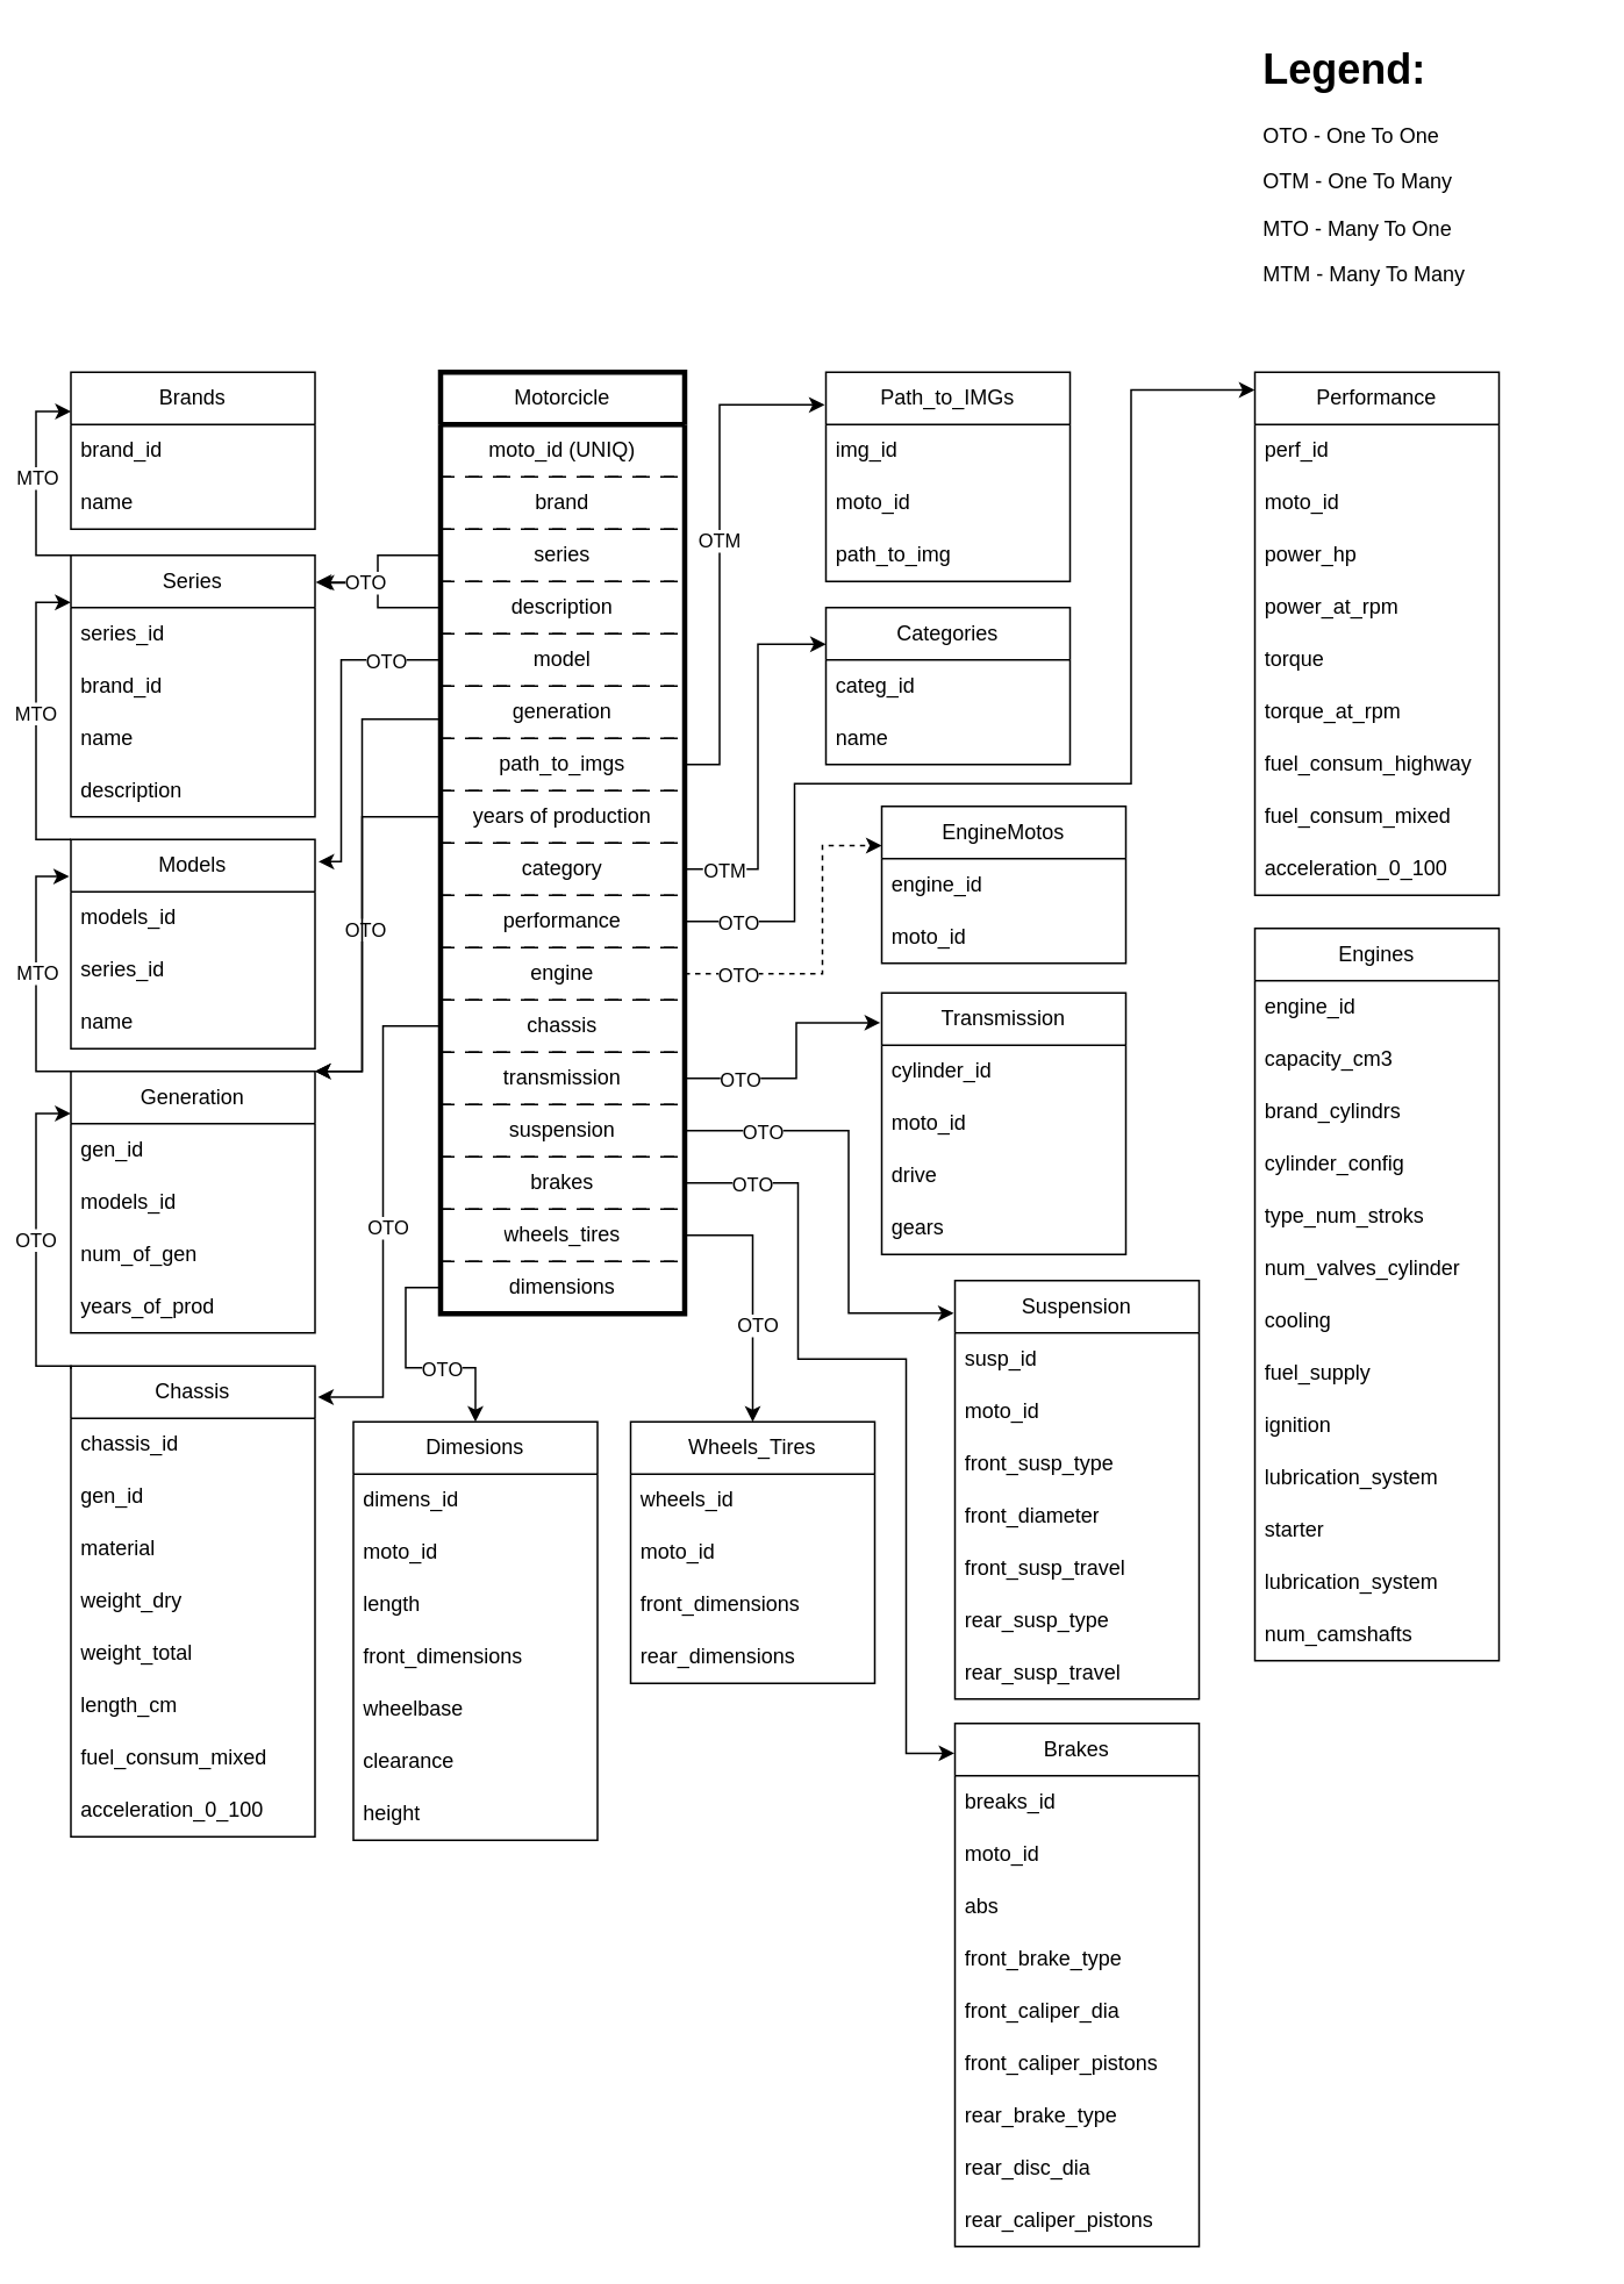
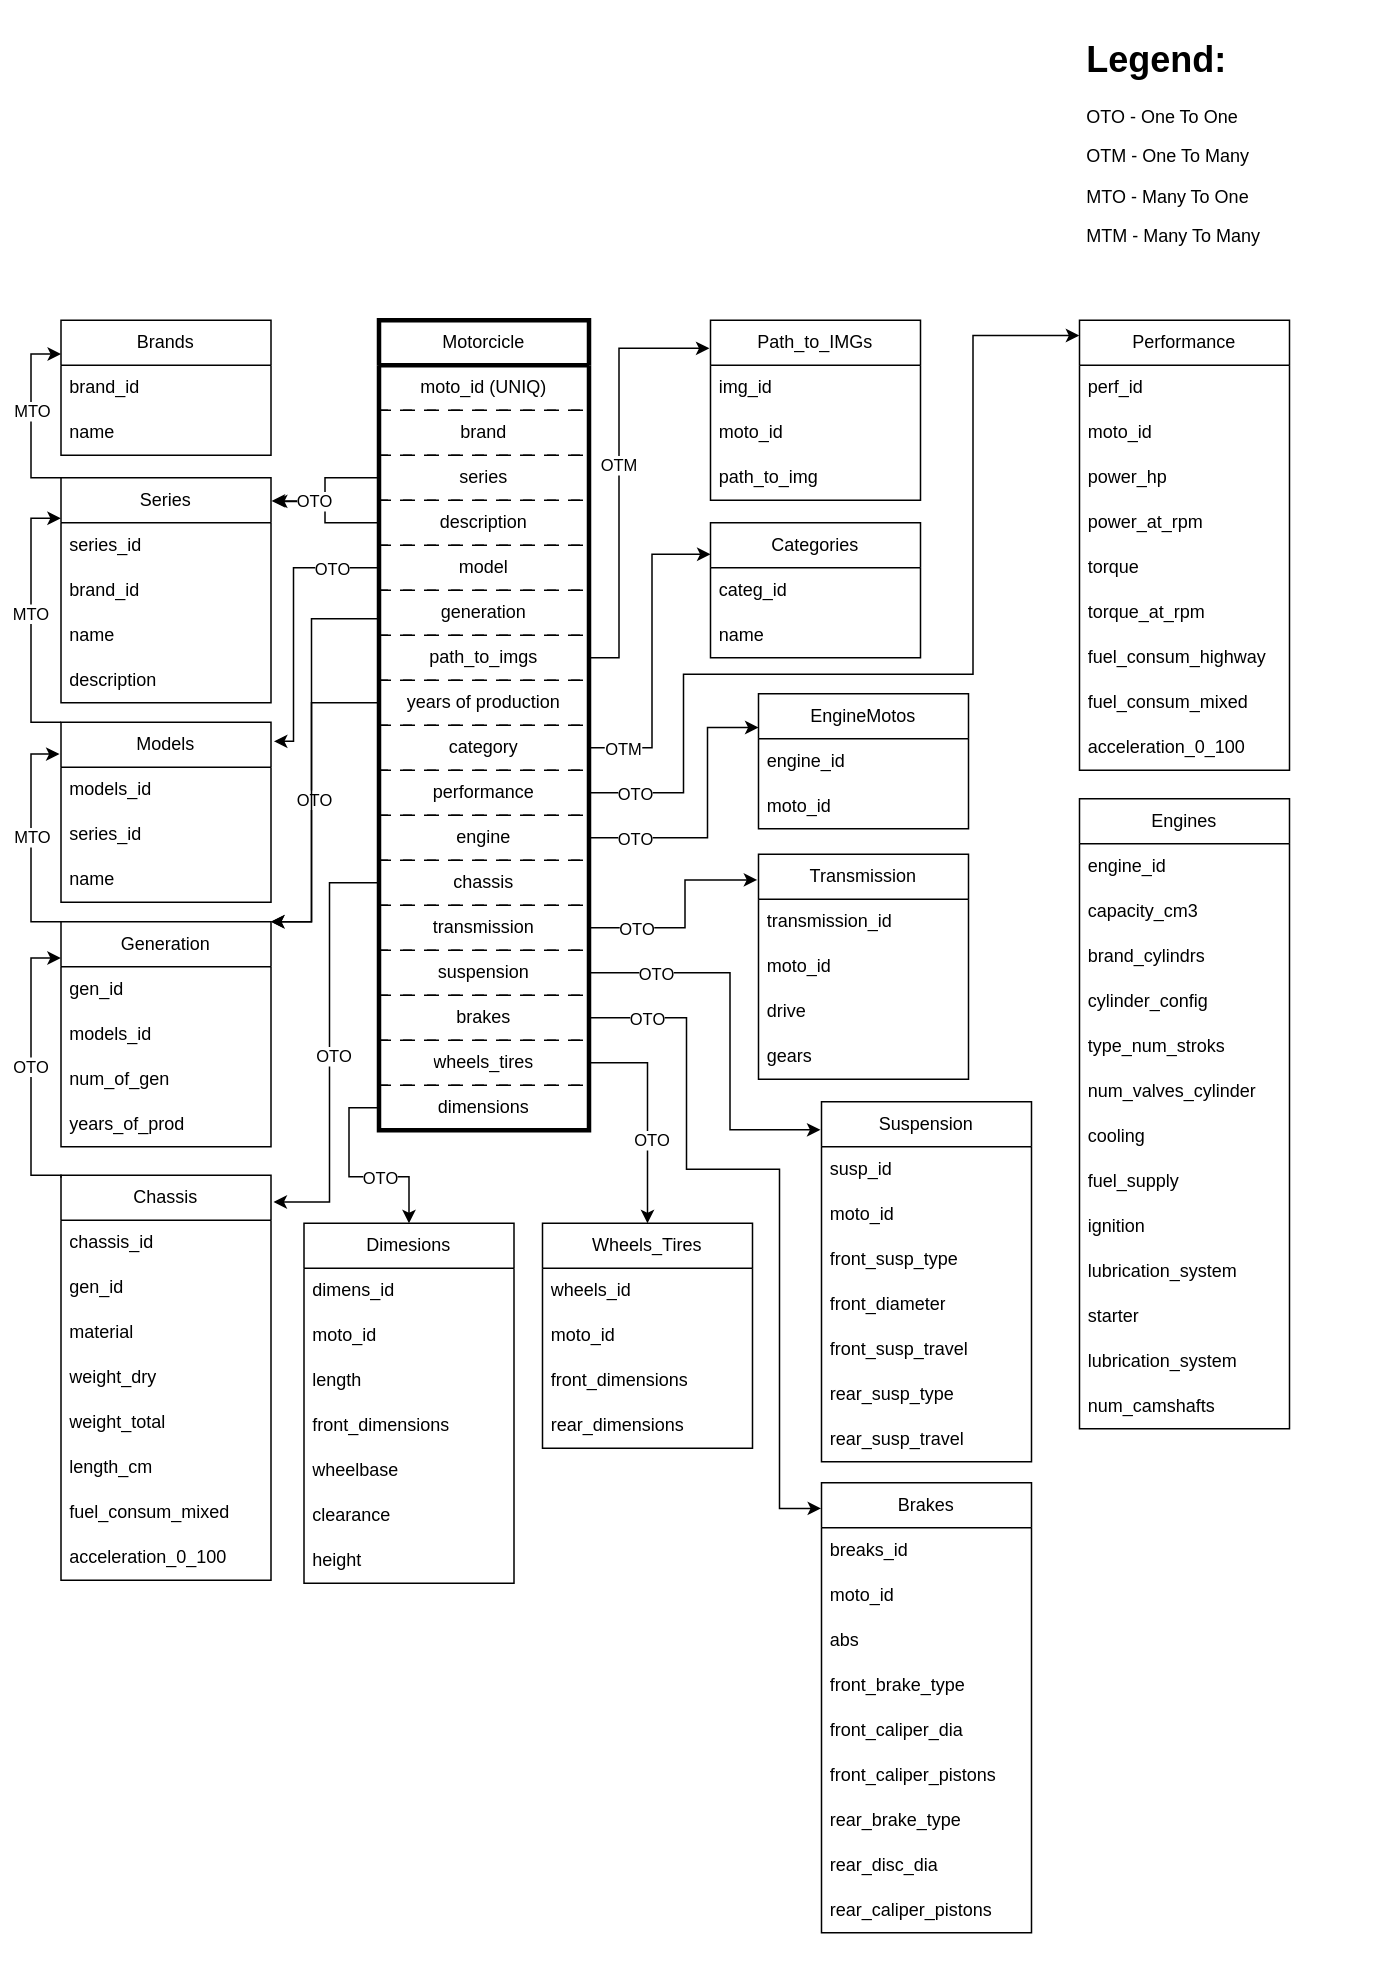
- <mxCell id="110" style="edgeStyle=orthogonalEdgeStyle;rounded=0;orthogonalLoop=1;jettySize=auto;html=1;entryX=0;entryY=0.25;entryDx=0;entryDy=0;dashed=1;" edge="1" parent="1" source="13" target="107"><mxGeometry relative="1" as="geometry"><mxPoint x="501" y="481" as="targetPoint" /><Array as="points"><mxPoint x="471" y="558" /><mxPoint x="471" y="485" /><mxPoint x="505" y="485" /></Array></mxGeometry></mxCell>
+ <mxCell id="110" style="edgeStyle=orthogonalEdgeStyle;rounded=0;orthogonalLoop=1;jettySize=auto;html=1;entryX=0;entryY=0.25;entryDx=0;entryDy=0;" edge="1" parent="1" source="13" target="107"><mxGeometry relative="1" as="geometry"><mxPoint x="501" y="481" as="targetPoint" /><Array as="points"><mxPoint x="471" y="558" /><mxPoint x="471" y="485" /><mxPoint x="505" y="485" /></Array></mxGeometry></mxCell>
- <mxCell id="101" value="cylinder_id" style="text;strokeColor=none;fillColor=none;align=left;verticalAlign=middle;spacingLeft=4;spacingRight=4;overflow=hidden;points=[[0,0.5],[1,0.5]];portConstraint=eastwest;rotatable=0;whiteSpace=wrap;html=1;" vertex="1" parent="100"><mxGeometry y="30" width="140" height="30" as="geometry" /></mxCell>
+ <mxCell id="101" value="transmission_id" style="text;strokeColor=none;fillColor=none;align=left;verticalAlign=middle;spacingLeft=4;spacingRight=4;overflow=hidden;points=[[0,0.5],[1,0.5]];portConstraint=eastwest;rotatable=0;whiteSpace=wrap;html=1;" vertex="1" parent="100"><mxGeometry y="30" width="140" height="30" as="geometry" /></mxCell>
